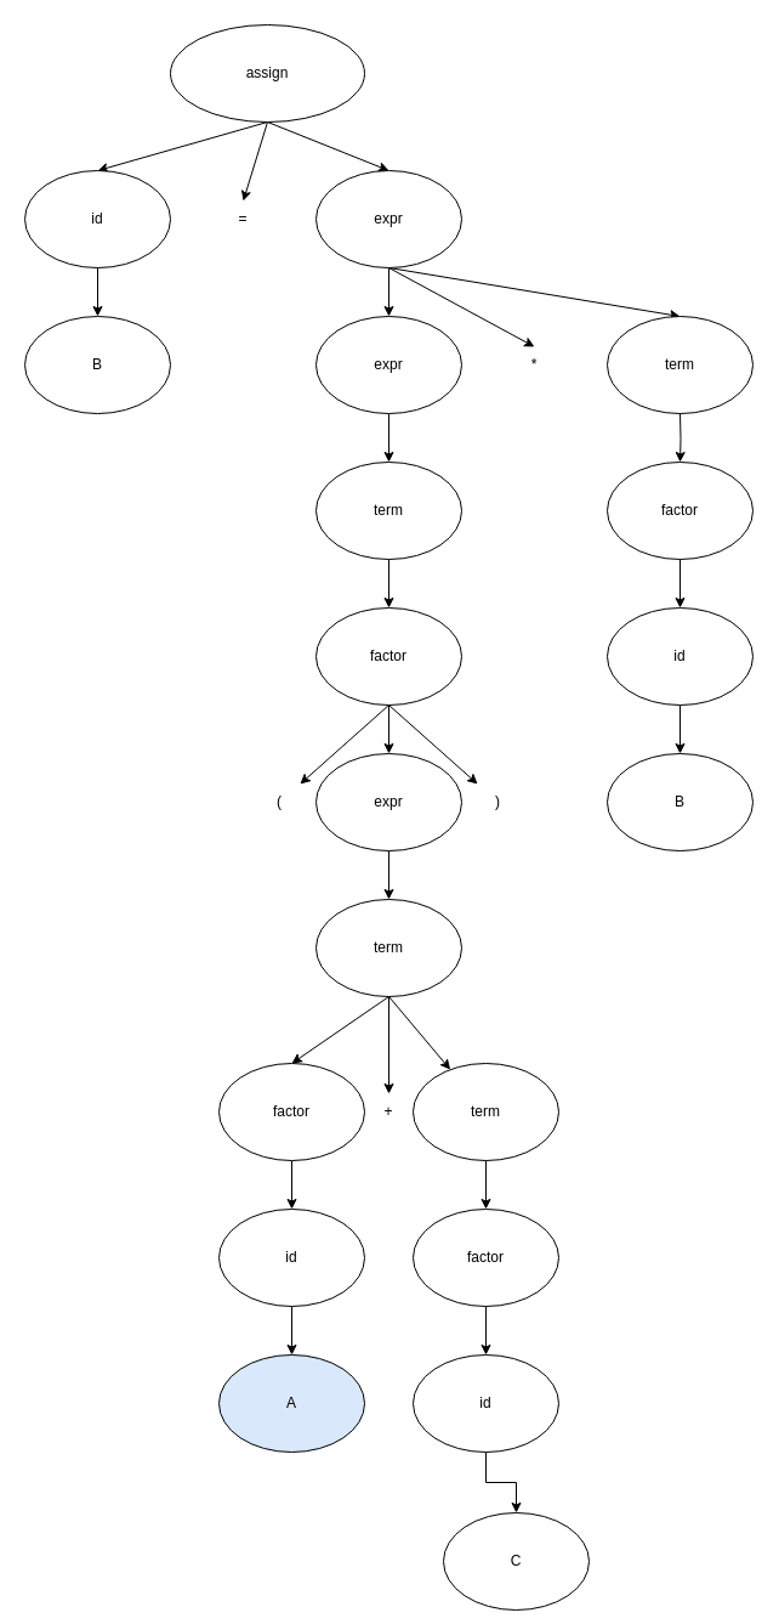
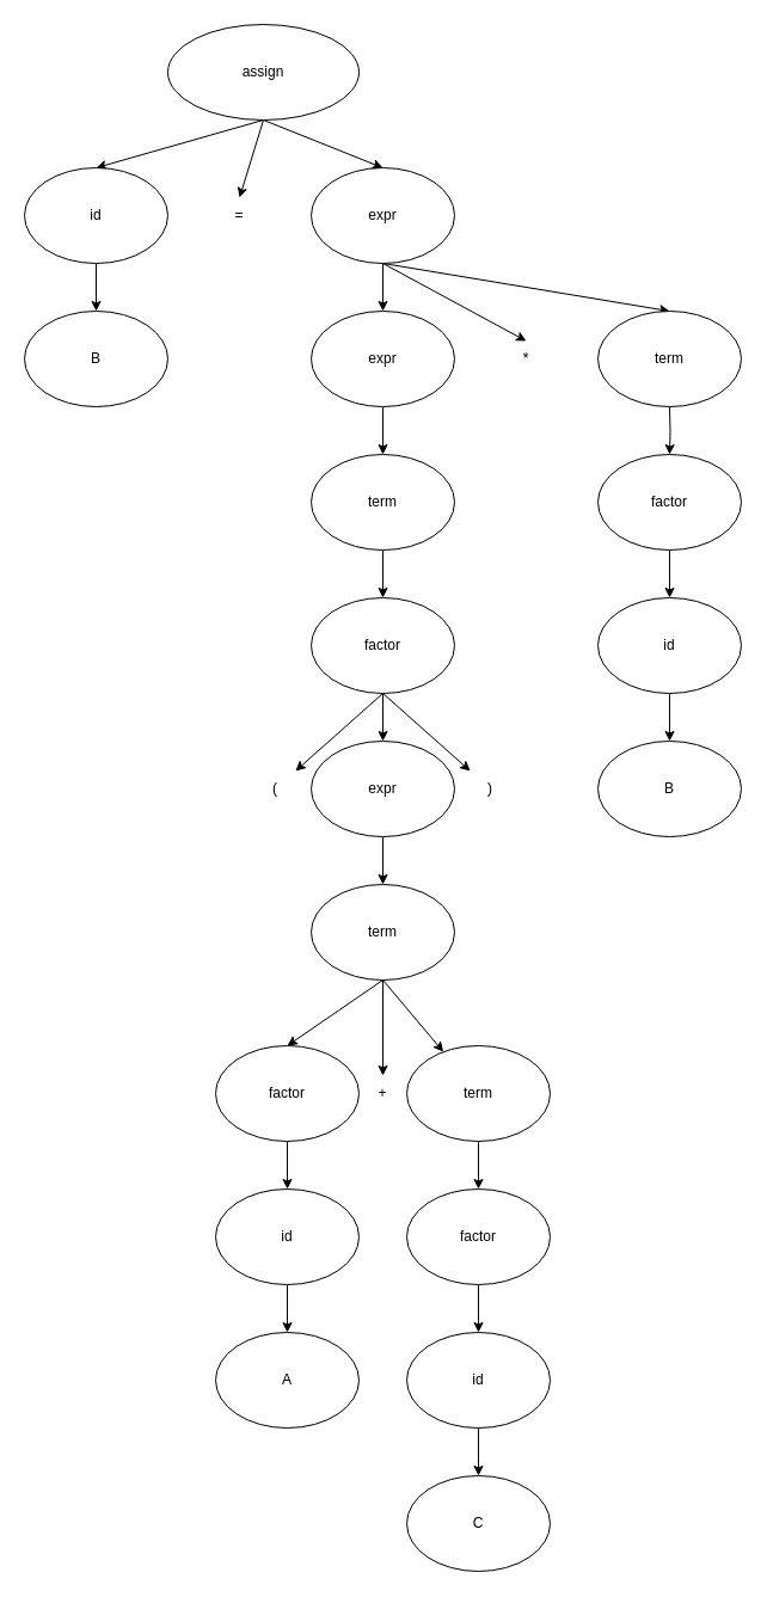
- <mxCell id="46" value="A" style="ellipse;whiteSpace=wrap;html=1;fillColor=#dae8fc;" parent="1" vertex="1"><mxGeometry x="180" y="1115" width="120" height="80" as="geometry" /></mxCell>
+ <mxCell id="46" value="A" style="ellipse;whiteSpace=wrap;html=1;" parent="1" vertex="1"><mxGeometry x="180" y="1115" width="120" height="80" as="geometry" /></mxCell>
- <mxCell id="47" value="C" style="ellipse;whiteSpace=wrap;html=1;" parent="1" vertex="1"><mxGeometry x="365" y="1245" width="120" height="80" as="geometry" /></mxCell>
+ <mxCell id="47" value="C" style="ellipse;whiteSpace=wrap;html=1;" parent="1" vertex="1"><mxGeometry x="340" y="1235" width="120" height="80" as="geometry" /></mxCell>
